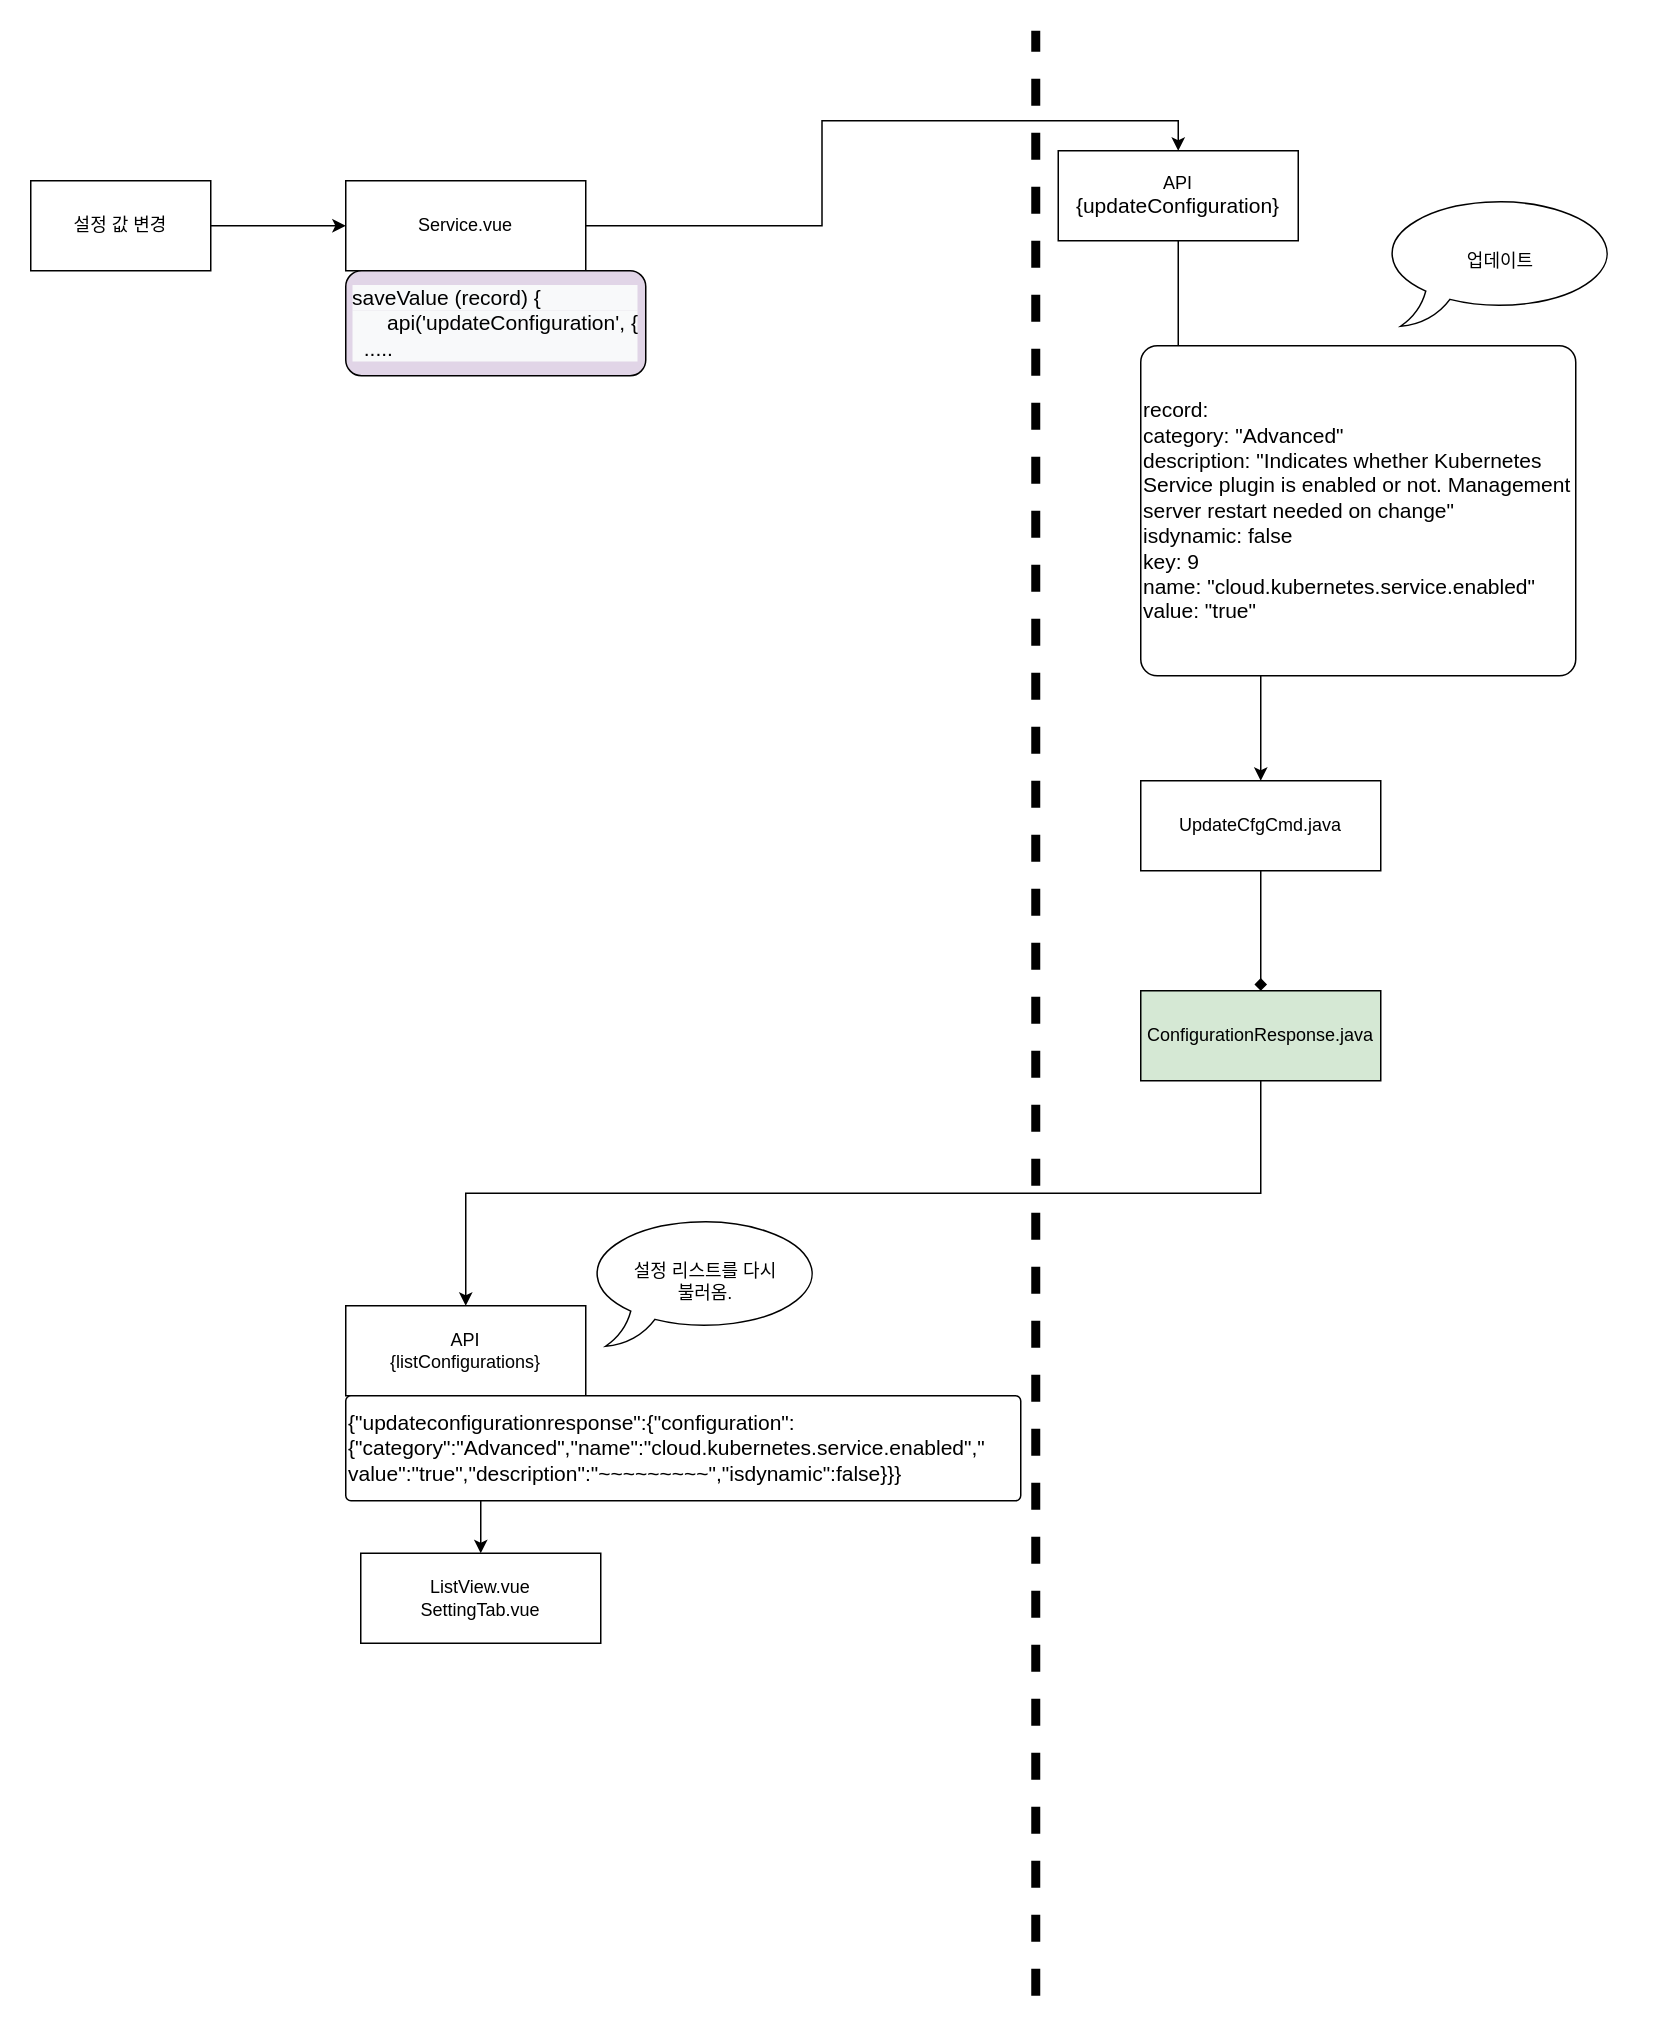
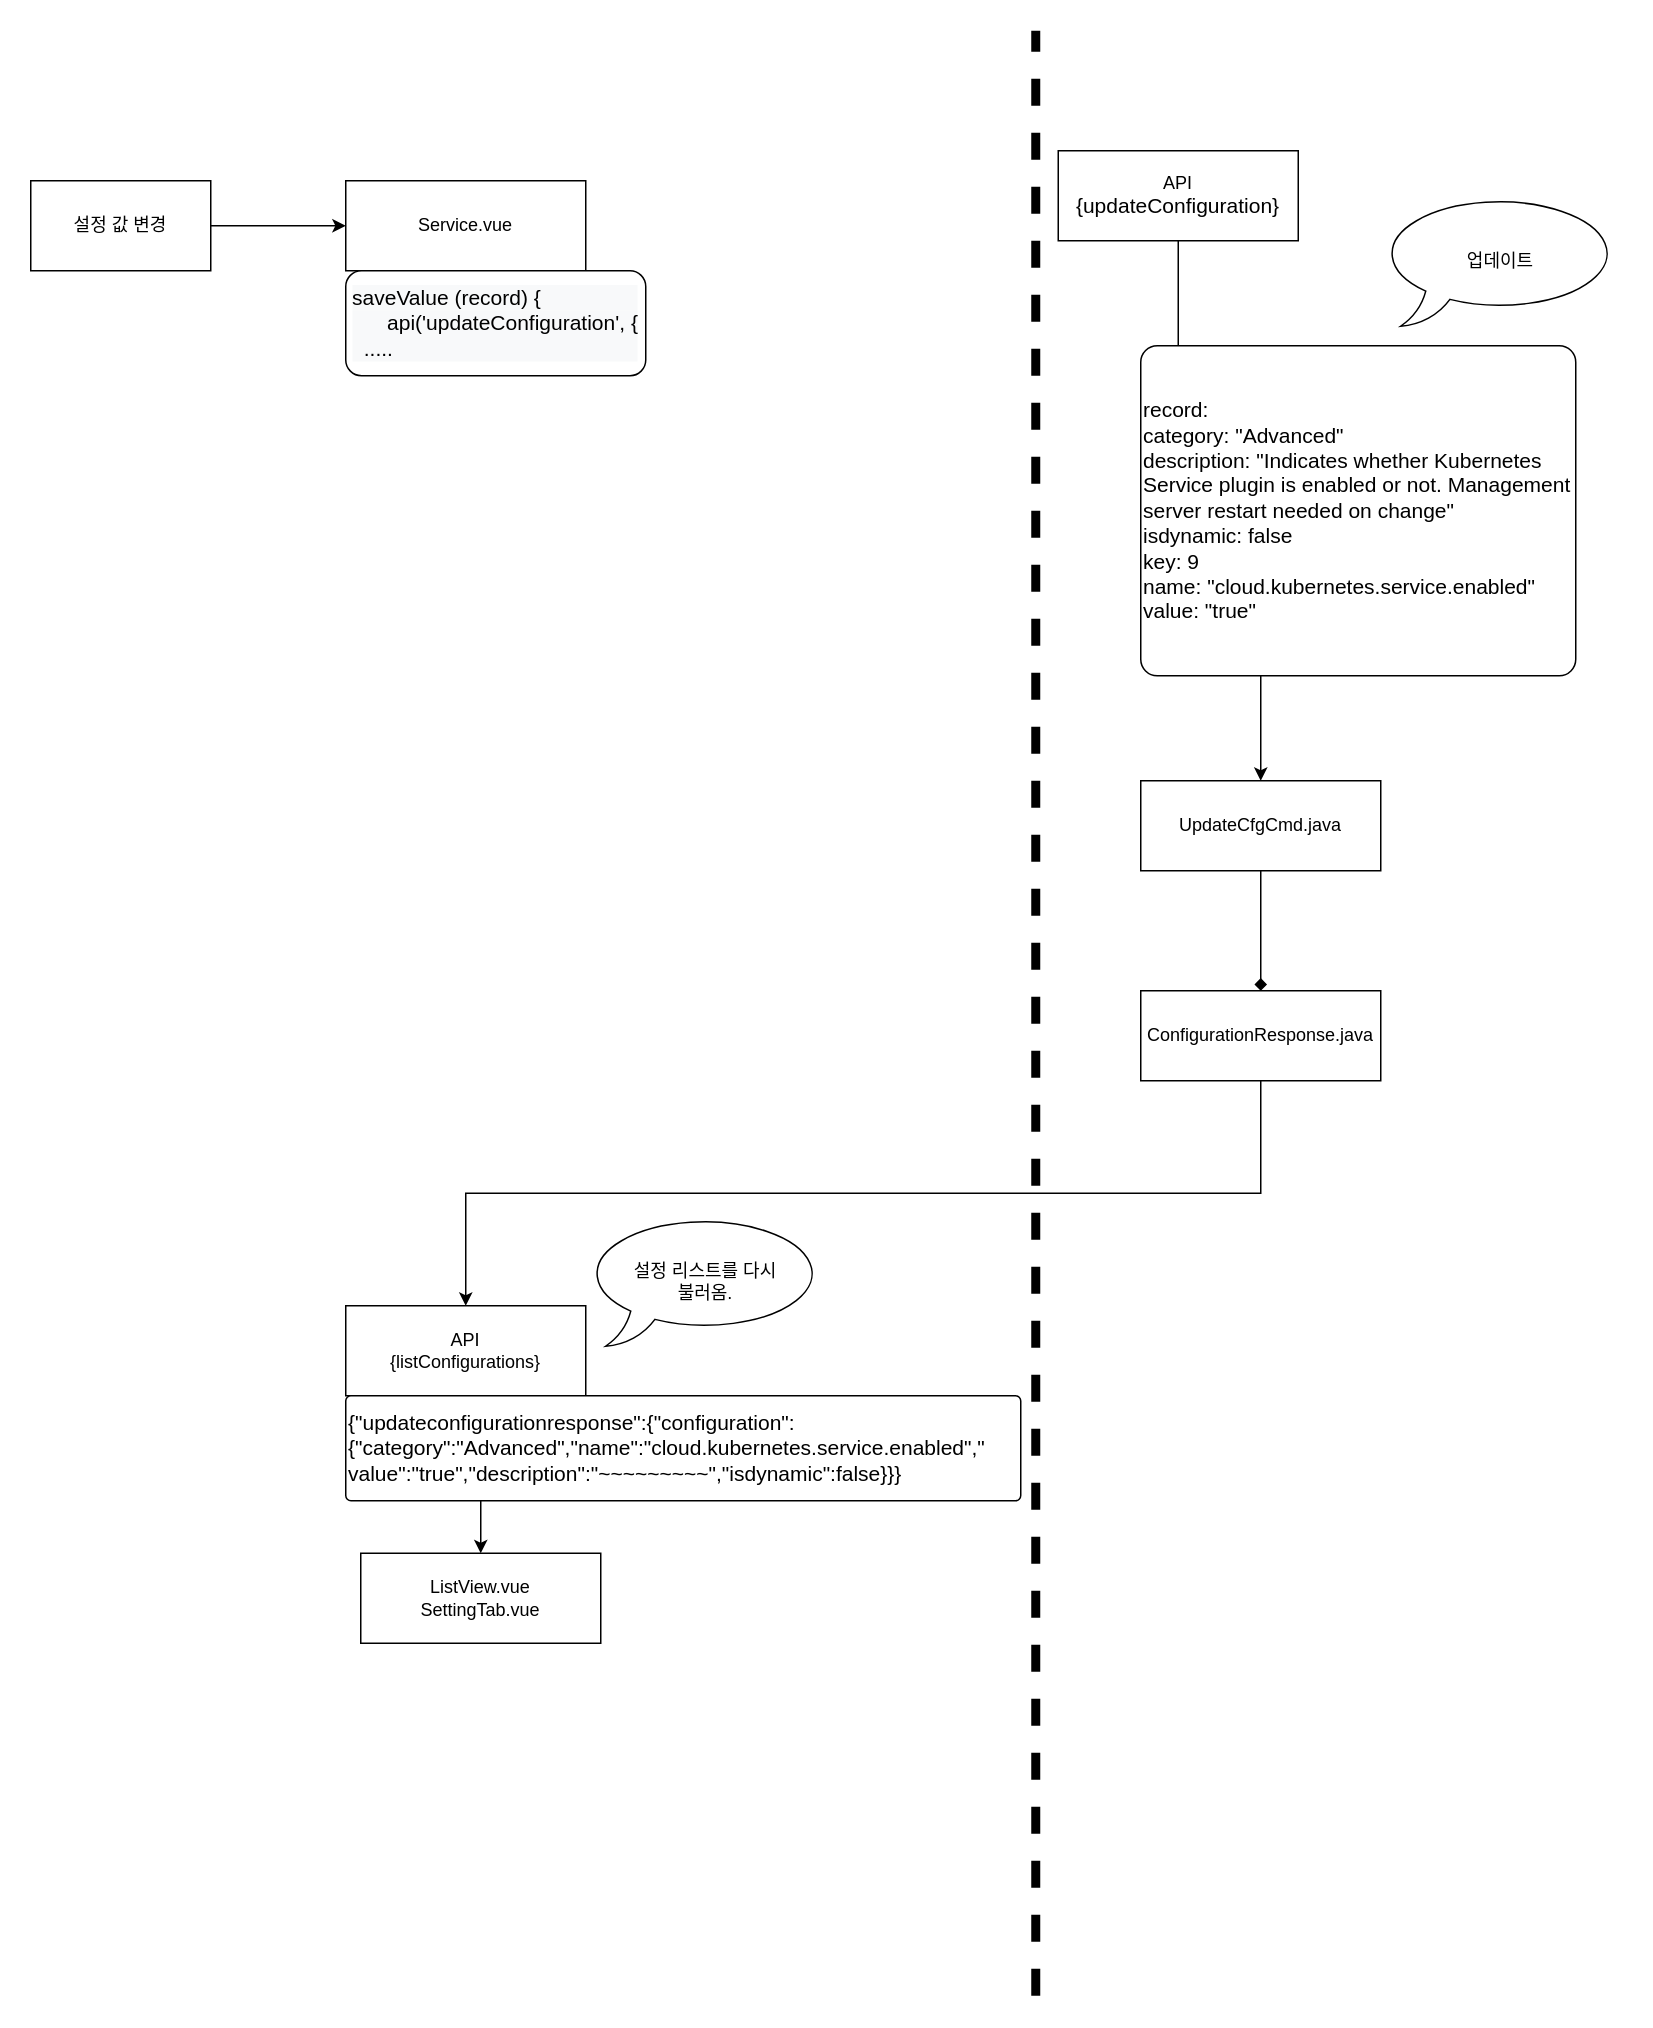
- <mxCell id="8" style="edgeStyle=orthogonalEdgeStyle;rounded=0;orthogonalLoop=1;jettySize=auto;html=1;entryX=0.5;entryY=0;entryDx=0;entryDy=0;" parent="1" source="9" target="5" edge="1"><mxGeometry relative="1" as="geometry" /></mxCell>
- <mxCell id="10" value="&#10;&#10;&lt;div style=&quot;color: rgb(0, 0, 0); font-family: helvetica; font-size: 12px; font-style: normal; font-weight: 400; letter-spacing: normal; text-align: left; text-indent: 0px; text-transform: none; word-spacing: 0px; background-color: rgb(248, 249, 250);&quot;&gt;&lt;span style=&quot;font-size: 14px&quot;&gt;saveValue (record) {&lt;/span&gt;&lt;/div&gt;&lt;div style=&quot;color: rgb(0, 0, 0); font-family: helvetica; font-size: 12px; font-style: normal; font-weight: 400; letter-spacing: normal; text-align: left; text-indent: 0px; text-transform: none; word-spacing: 0px; background-color: rgb(248, 249, 250);&quot;&gt;&lt;span style=&quot;font-size: 14px&quot;&gt;&amp;nbsp; &amp;nbsp; &amp;nbsp; api('updateConfiguration', {&lt;/span&gt;&lt;/div&gt;&lt;div style=&quot;color: rgb(0, 0, 0); font-family: helvetica; font-size: 12px; font-style: normal; font-weight: 400; letter-spacing: normal; text-align: left; text-indent: 0px; text-transform: none; word-spacing: 0px; background-color: rgb(248, 249, 250);&quot;&gt;&lt;span style=&quot;font-size: 14px&quot;&gt;&lt;span&gt;&lt;/span&gt;&amp;nbsp; .....&lt;/span&gt;&lt;/div&gt;&#10;&#10;" style="rounded=1;whiteSpace=wrap;html=1;strokeColor=#000000;fillColor=#e1d5e7;" parent="1" vertex="1"><mxGeometry x="230" y="180" width="200" height="70" as="geometry" /></mxCell>
+ <mxCell id="10" value="&#10;&#10;&lt;div style=&quot;color: rgb(0, 0, 0); font-family: helvetica; font-size: 12px; font-style: normal; font-weight: 400; letter-spacing: normal; text-align: left; text-indent: 0px; text-transform: none; word-spacing: 0px; background-color: rgb(248, 249, 250);&quot;&gt;&lt;span style=&quot;font-size: 14px&quot;&gt;saveValue (record) {&lt;/span&gt;&lt;/div&gt;&lt;div style=&quot;color: rgb(0, 0, 0); font-family: helvetica; font-size: 12px; font-style: normal; font-weight: 400; letter-spacing: normal; text-align: left; text-indent: 0px; text-transform: none; word-spacing: 0px; background-color: rgb(248, 249, 250);&quot;&gt;&lt;span style=&quot;font-size: 14px&quot;&gt;&amp;nbsp; &amp;nbsp; &amp;nbsp; api('updateConfiguration', {&lt;/span&gt;&lt;/div&gt;&lt;div style=&quot;color: rgb(0, 0, 0); font-family: helvetica; font-size: 12px; font-style: normal; font-weight: 400; letter-spacing: normal; text-align: left; text-indent: 0px; text-transform: none; word-spacing: 0px; background-color: rgb(248, 249, 250);&quot;&gt;&lt;span style=&quot;font-size: 14px&quot;&gt;&lt;span&gt;&lt;/span&gt;&amp;nbsp; .....&lt;/span&gt;&lt;/div&gt;&#10;&#10;" style="rounded=1;whiteSpace=wrap;html=1;strokeColor=#000000;" parent="1" vertex="1"><mxGeometry x="230" y="180" width="200" height="70" as="geometry" /></mxCell>
- <mxCell id="13" value="ConfigurationResponse.java" style="rounded=0;whiteSpace=wrap;html=1;fillColor=#d5e8d4;" parent="1" vertex="1"><mxGeometry x="760" y="660" width="160" height="60" as="geometry" /></mxCell>
+ <mxCell id="13" value="ConfigurationResponse.java" style="rounded=0;whiteSpace=wrap;html=1;" parent="1" vertex="1"><mxGeometry x="760" y="660" width="160" height="60" as="geometry" /></mxCell>
